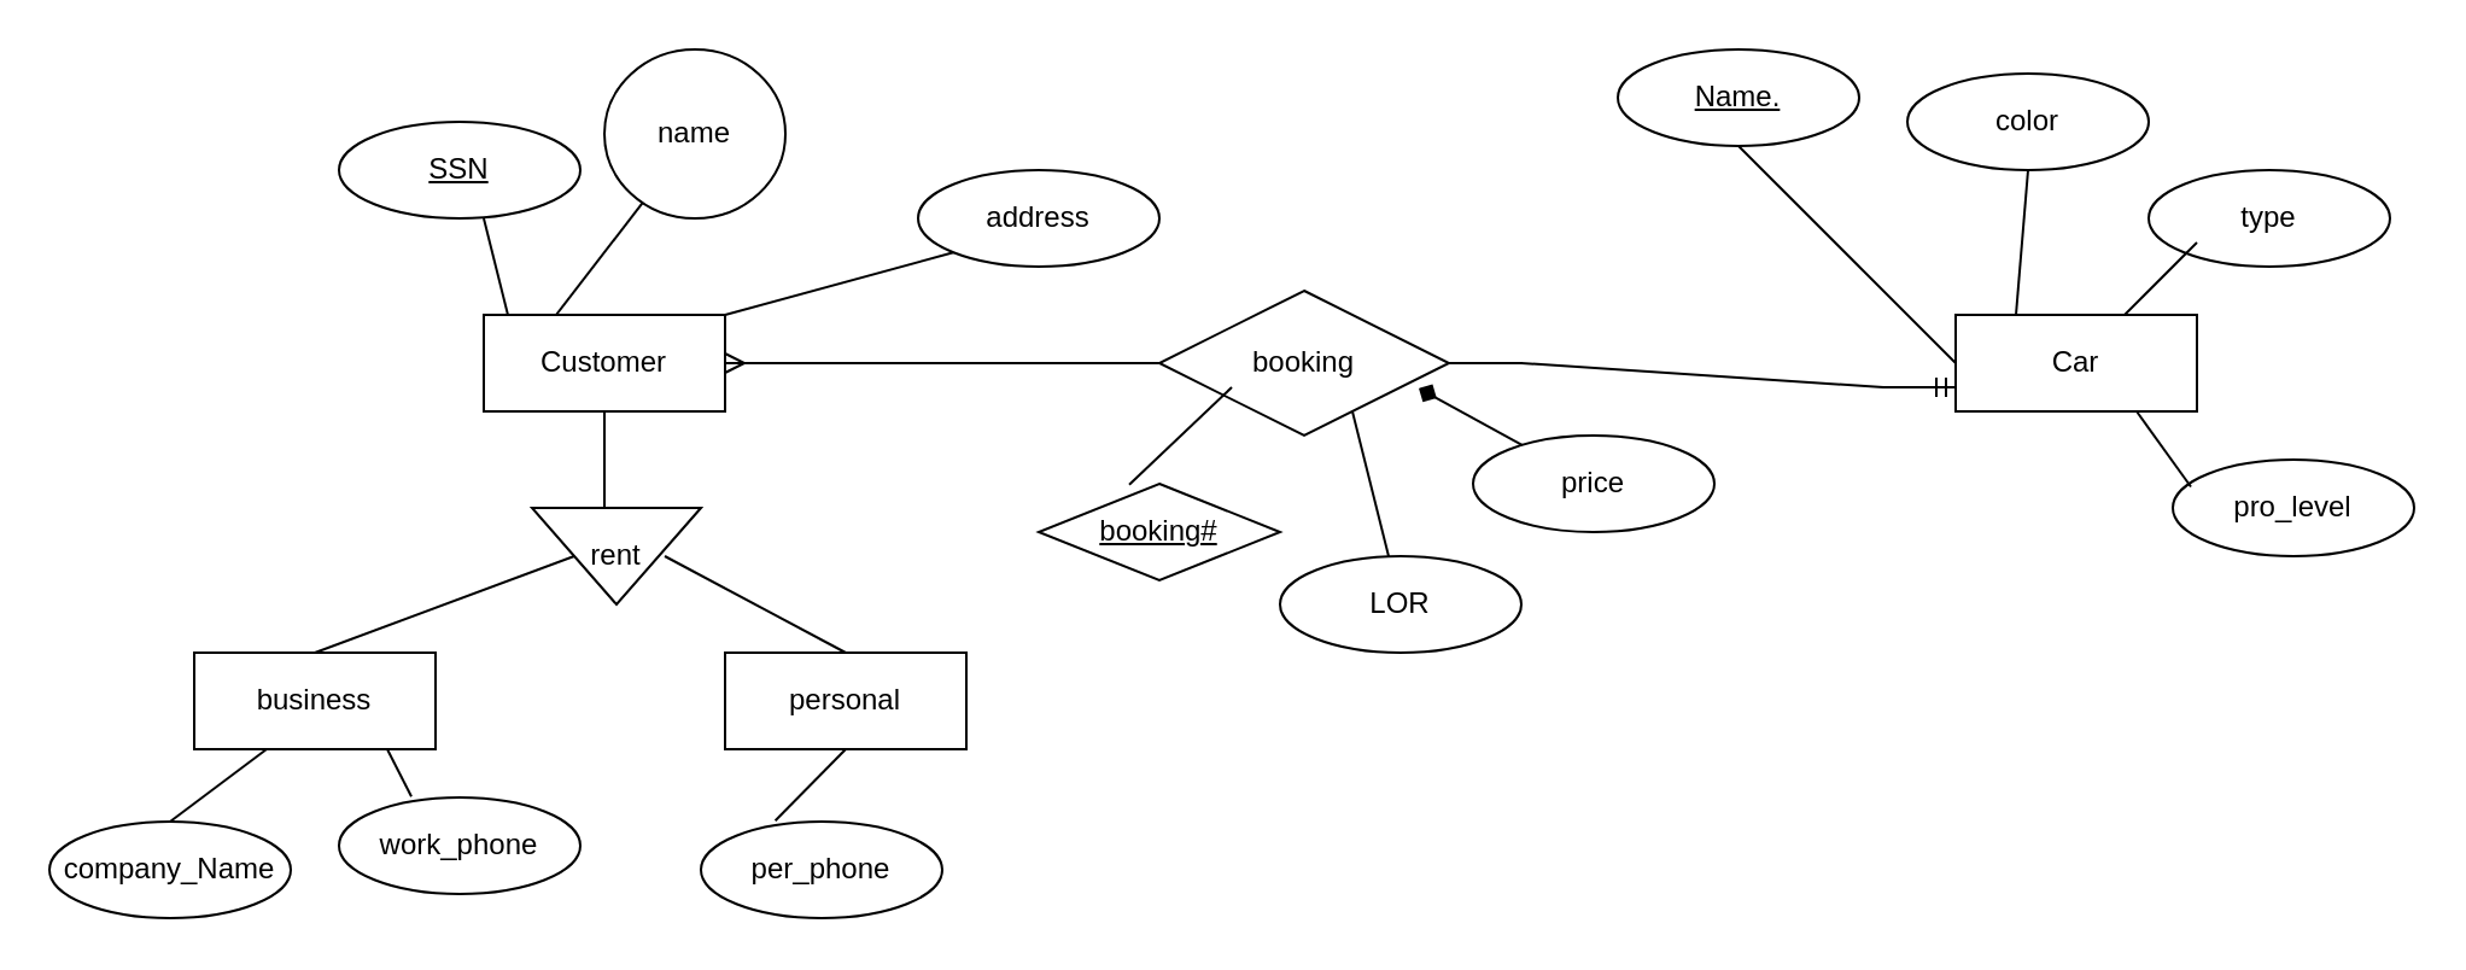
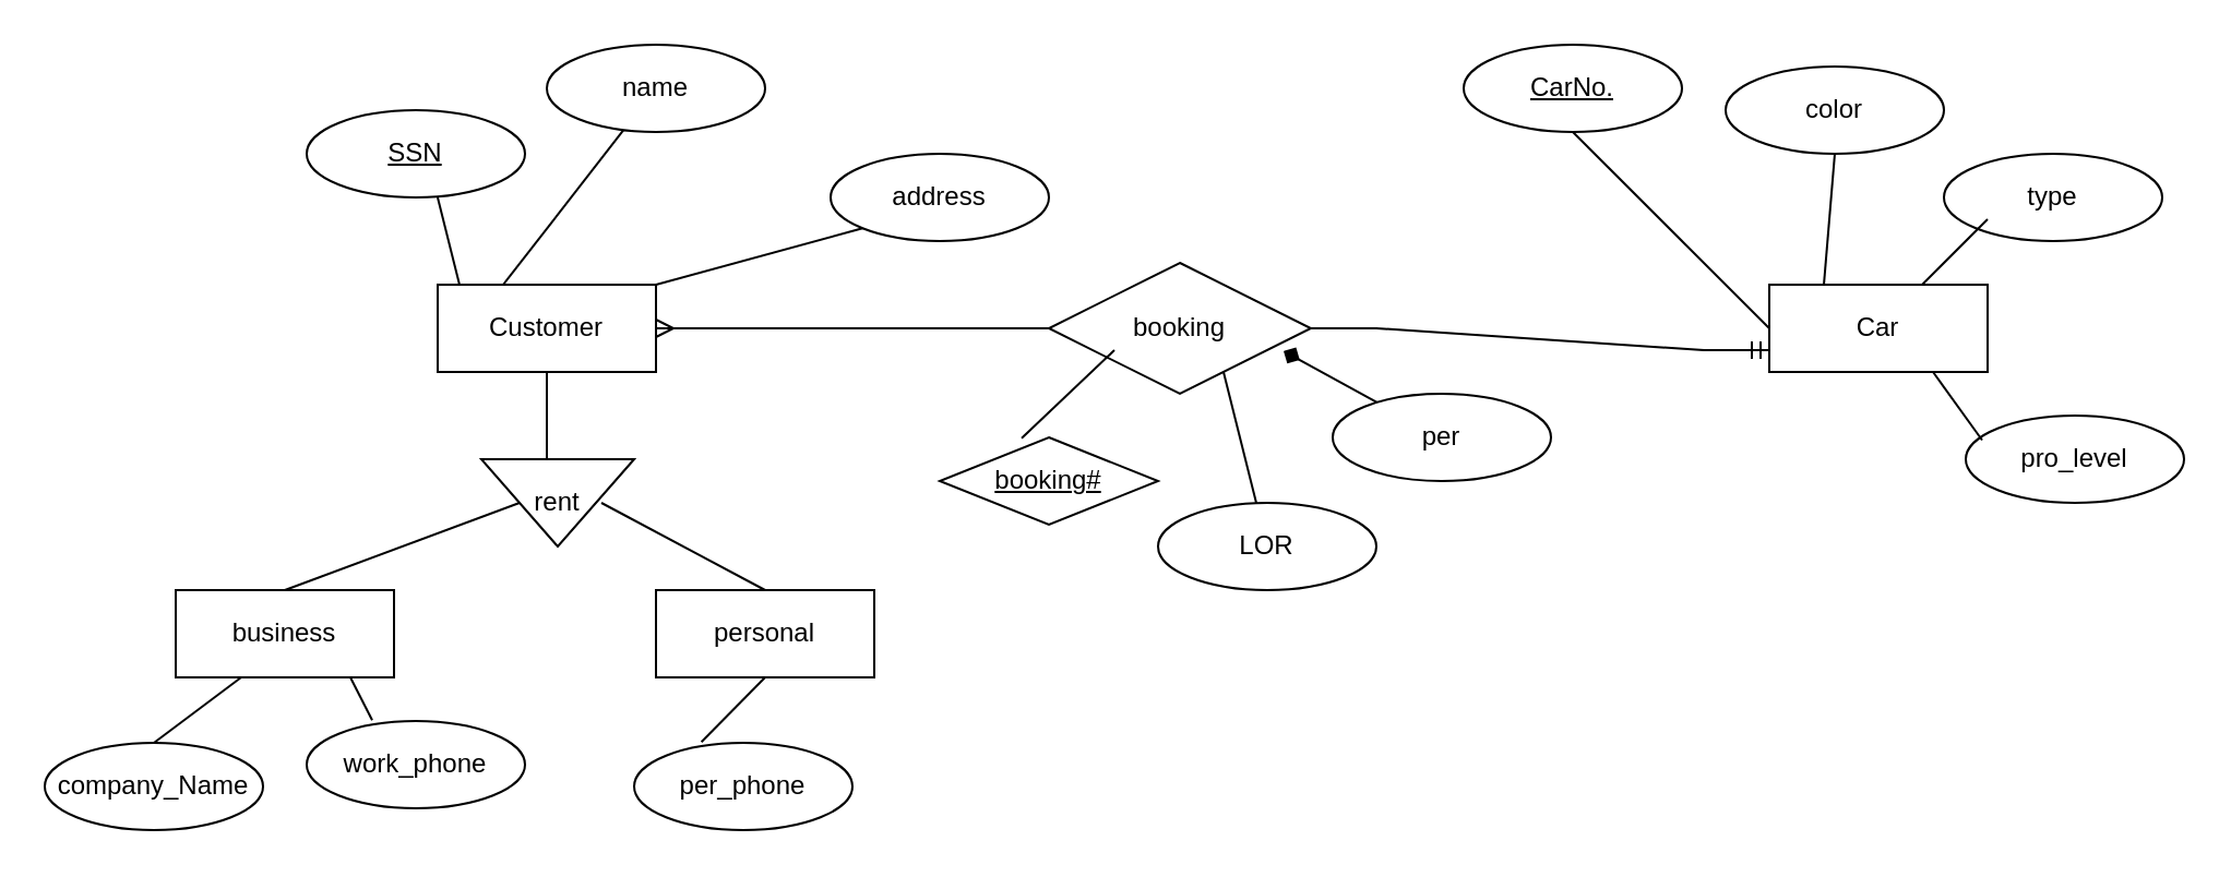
- <mxCell id="16" value="Name." style="ellipse;whiteSpace=wrap;html=1;align=center;fontStyle=4;" vertex="1" parent="1"><mxGeometry x="670" y="20" width="100" height="40" as="geometry" /></mxCell>
+ <mxCell id="16" value="CarNo." style="ellipse;whiteSpace=wrap;html=1;align=center;fontStyle=4;" vertex="1" parent="1"><mxGeometry x="670" y="20" width="100" height="40" as="geometry" /></mxCell>
- <mxCell id="5" value="name" style="ellipse;whiteSpace=wrap;html=1;align=center;" vertex="1" parent="1"><mxGeometry x="250" y="20" width="75" height="70" as="geometry" /></mxCell>
+ <mxCell id="5" value="name" style="ellipse;whiteSpace=wrap;html=1;align=center;" vertex="1" parent="1"><mxGeometry x="250" y="20" width="100" height="40" as="geometry" /></mxCell>
- <mxCell id="27" value="price" style="ellipse;whiteSpace=wrap;html=1;align=center;" vertex="1" parent="1"><mxGeometry x="610" y="180" width="100" height="40" as="geometry" /></mxCell>
+ <mxCell id="27" value="per" style="ellipse;whiteSpace=wrap;html=1;align=center;" vertex="1" parent="1"><mxGeometry x="610" y="180" width="100" height="40" as="geometry" /></mxCell>
